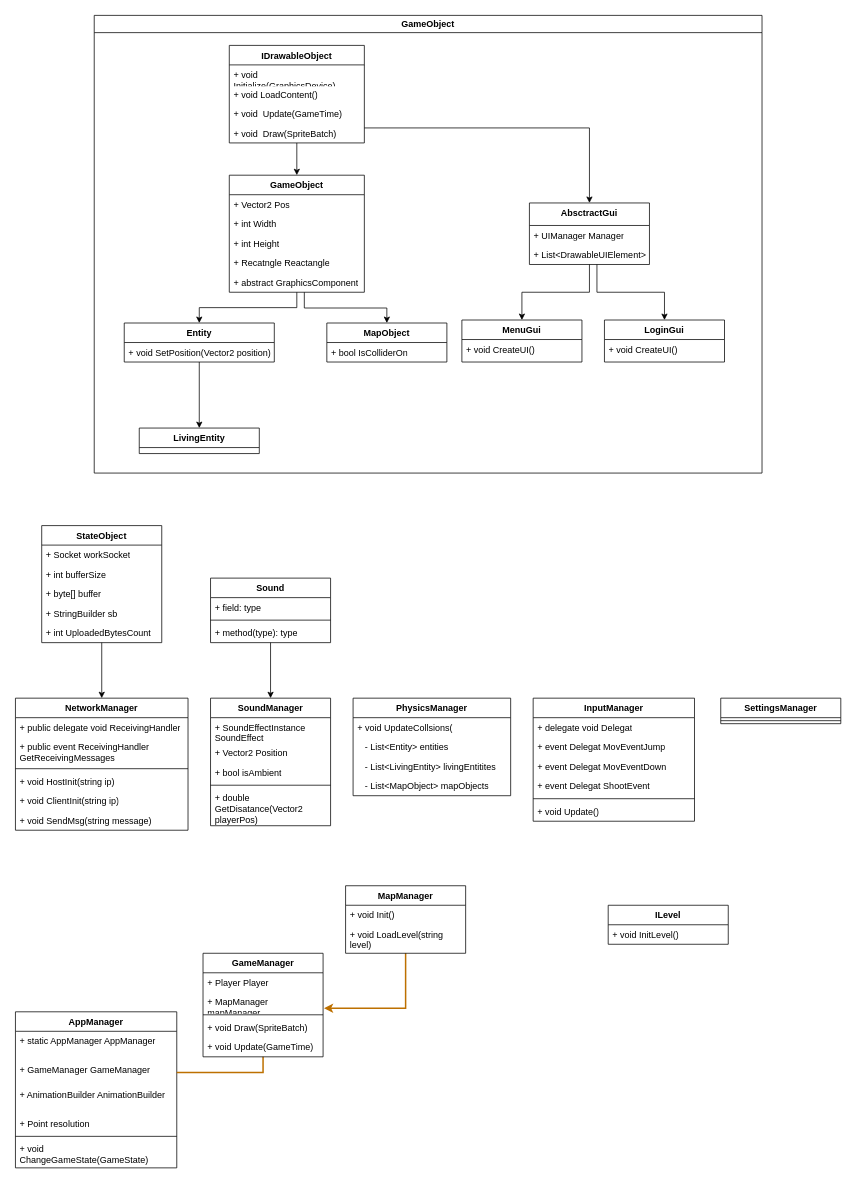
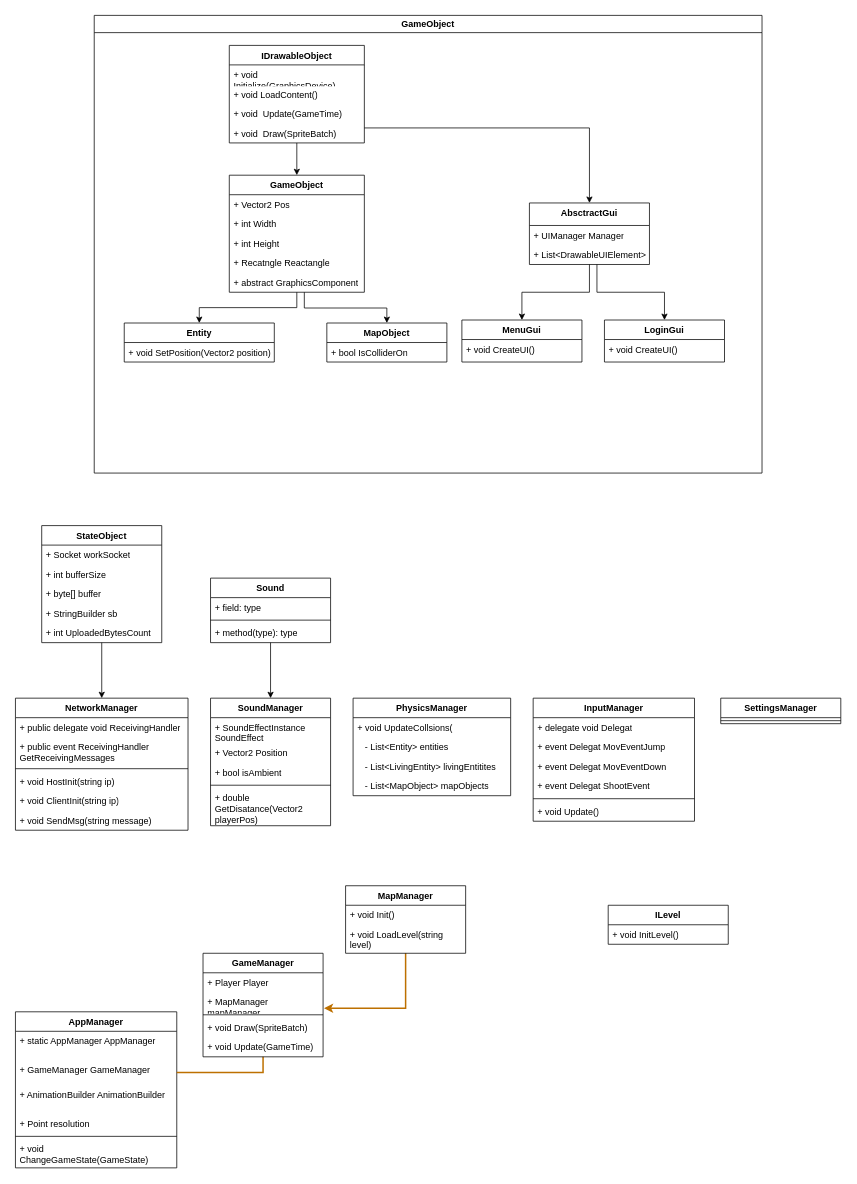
- <mxCell id="78" style="edgeStyle=orthogonalEdgeStyle;rounded=0;orthogonalLoop=1;jettySize=auto;html=1;" parent="61" source="74" target="77" edge="1"><mxGeometry relative="1" as="geometry" /></mxCell>
- <mxCell id="77" value="LivingEntity" style="swimlane;fontStyle=1;align=center;verticalAlign=top;childLayout=stackLayout;horizontal=1;startSize=26;horizontalStack=0;resizeParent=1;resizeParentMax=0;resizeLast=0;collapsible=1;marginBottom=0;whiteSpace=wrap;html=1;" parent="61" vertex="1"><mxGeometry x="60" y="550" width="160" height="34" as="geometry" /></mxCell>
